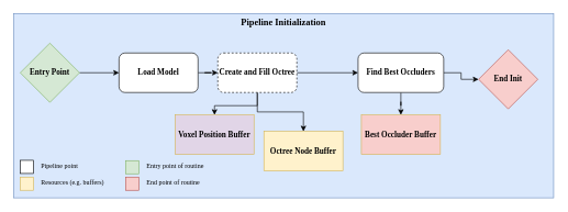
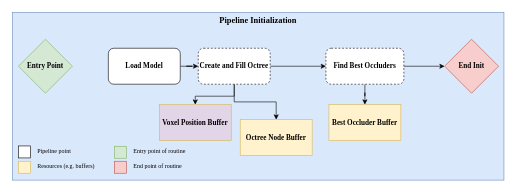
- <mxCell id="15" style="edgeStyle=orthogonalEdgeStyle;rounded=0;orthogonalLoop=1;jettySize=auto;html=1;entryX=0;entryY=0.5;entryDx=0;entryDy=0;" edge="1" parent="1" source="16" target="8"><mxGeometry relative="1" as="geometry" /></mxCell>
- <mxCell id="11" value="&lt;b&gt;&lt;font data-font-src=&quot;https://fonts.googleapis.com/css?family=Lexend&quot; face=&quot;Lexend&quot;&gt;Find Best Occluders&lt;/font&gt;&lt;/b&gt;" style="rounded=1;whiteSpace=wrap;html=1;" vertex="1" parent="1"><mxGeometry x="543" y="80" width="130" height="60" as="geometry" /></mxCell>
+ <mxCell id="11" value="&lt;b&gt;&lt;font data-font-src=&quot;https://fonts.googleapis.com/css?family=Lexend&quot; face=&quot;Lexend&quot;&gt;Find Best Occluders&lt;/font&gt;&lt;/b&gt;" style="rounded=1;whiteSpace=wrap;html=1;dashed=1;" vertex="1" parent="1"><mxGeometry x="543" y="80" width="130" height="60" as="geometry" /></mxCell>
- <mxCell id="17" value="&lt;font data-font-src=&quot;https://fonts.googleapis.com/css?family=Lexend&quot; face=&quot;Lexend&quot;&gt;&lt;b&gt;End Init&lt;/b&gt;&lt;/font&gt;" style="rhombus;whiteSpace=wrap;html=1;fillColor=#f8cecc;strokeColor=#b85450;" vertex="1" parent="1"><mxGeometry x="726" y="75" width="90" height="90" as="geometry" /></mxCell>
+ <mxCell id="17" value="&lt;font data-font-src=&quot;https://fonts.googleapis.com/css?family=Lexend&quot; face=&quot;Lexend&quot;&gt;&lt;b&gt;End Init&lt;/b&gt;&lt;/font&gt;" style="rhombus;whiteSpace=wrap;html=1;fillColor=#f8cecc;strokeColor=#b85450;" vertex="1" parent="1"><mxGeometry x="741" y="65" width="90" height="90" as="geometry" /></mxCell>
- <mxCell id="12" value="&lt;font face=&quot;Lexend&quot;&gt;&lt;b&gt;Best Occluder Buffer&lt;/b&gt;&lt;/font&gt;" style="rounded=0;whiteSpace=wrap;html=1;fillColor=#f8cecc;strokeColor=#d6b656;" vertex="1" parent="1"><mxGeometry x="548" y="174" width="120" height="60" as="geometry" /></mxCell>
+ <mxCell id="12" value="&lt;font face=&quot;Lexend&quot;&gt;&lt;b&gt;Best Occluder Buffer&lt;/b&gt;&lt;/font&gt;" style="rounded=0;whiteSpace=wrap;html=1;fillColor=#fff2cc;strokeColor=#d6b656;" vertex="1" parent="1"><mxGeometry x="548" y="174" width="120" height="60" as="geometry" /></mxCell>
